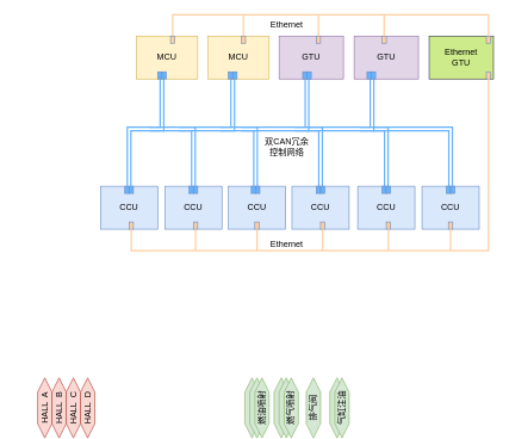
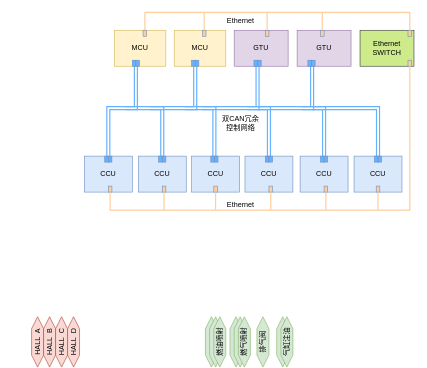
- <mxCell id="55" value="Ethernet&lt;br&gt;GTU" style="rounded=0;whiteSpace=wrap;html=1;fillColor=#cdeb8b;strokeColor=#36393d;" vertex="1" parent="1"><mxGeometry x="600" y="50" width="90" height="60" as="geometry" /></mxCell>
+ <mxCell id="55" value="Ethernet&lt;br&gt;SWITCH" style="rounded=0;whiteSpace=wrap;html=1;fillColor=#cdeb8b;strokeColor=#36393d;" vertex="1" parent="1"><mxGeometry x="600" y="50" width="90" height="60" as="geometry" /></mxCell>
